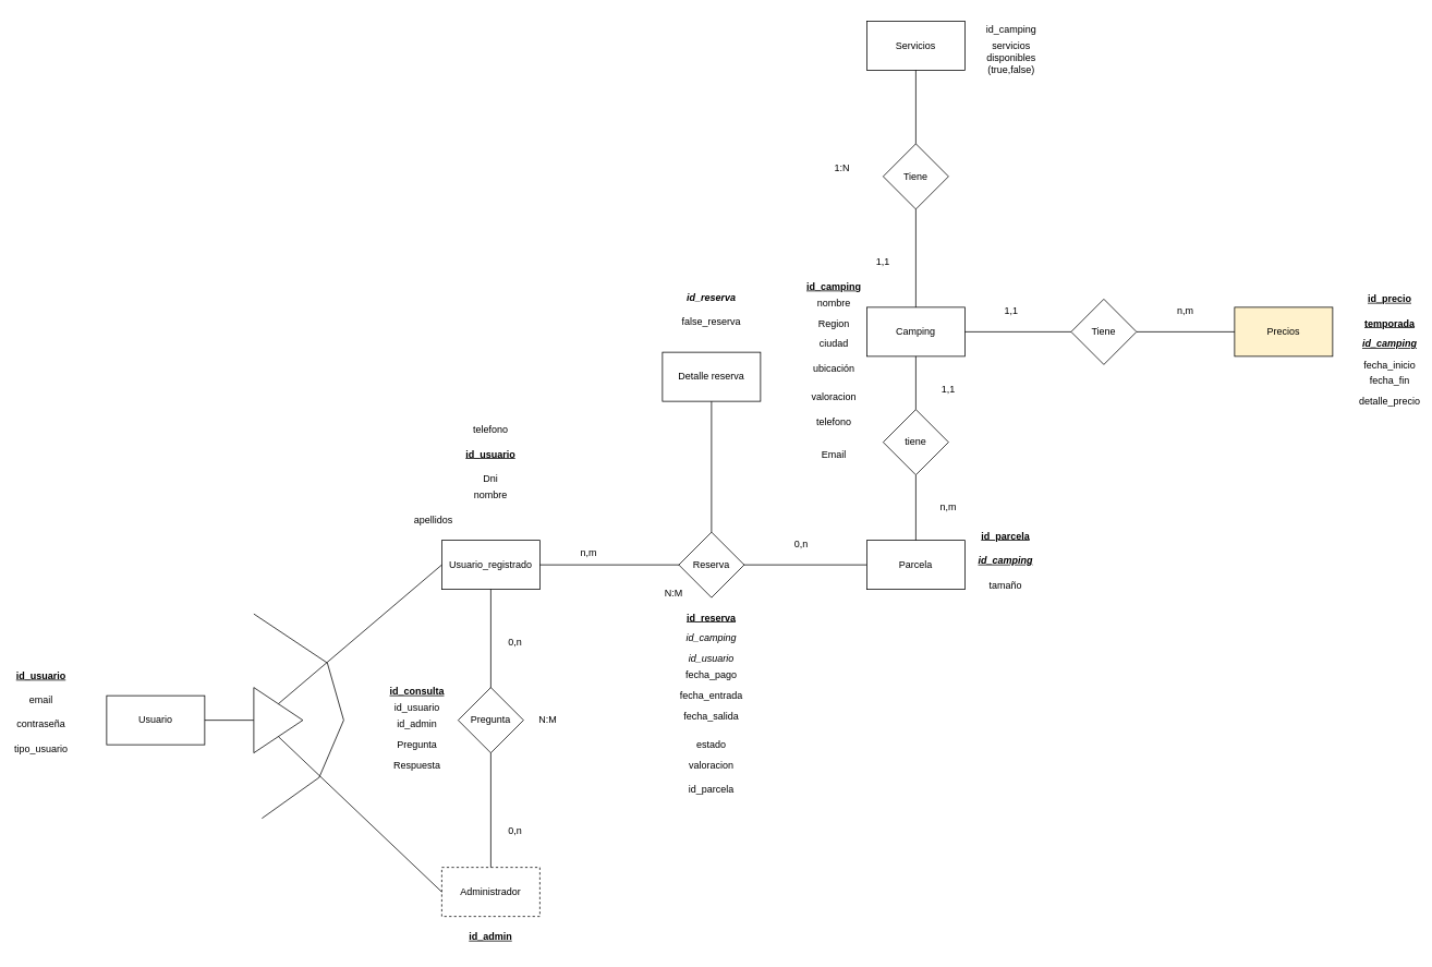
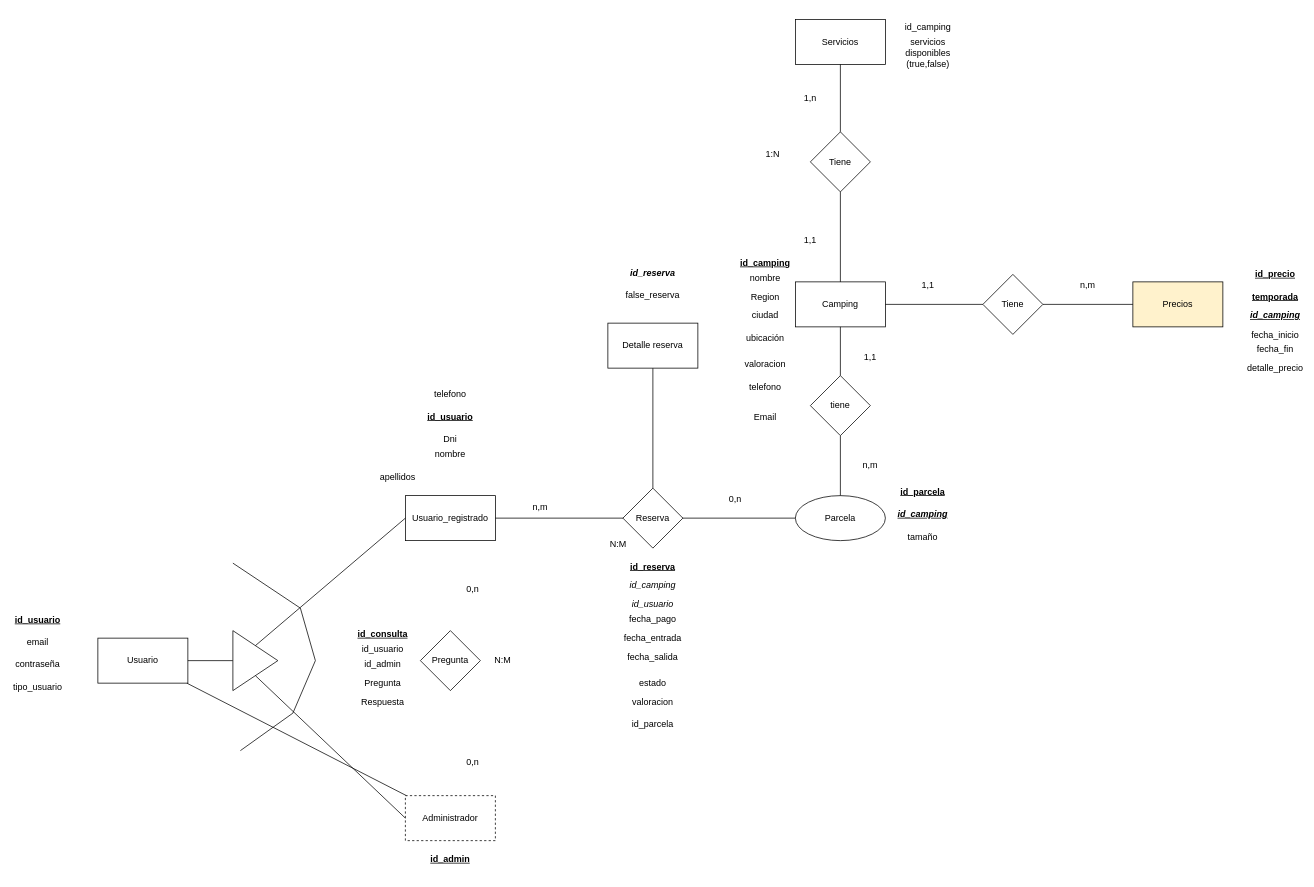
+ <mxCell id="64" value="1,n" style="text;html=1;strokeColor=none;fillColor=none;align=center;verticalAlign=middle;whiteSpace=wrap;rounded=0;" parent="1" vertex="1"><mxGeometry x="1050" y="115" width="60" height="30" as="geometry" /></mxCell>
- <mxCell id="76" value="Parcela" style="rounded=0;whiteSpace=wrap;html=1;" parent="1" vertex="1"><mxGeometry x="1060" y="660" width="120" height="60" as="geometry" /></mxCell>
+ <mxCell id="76" value="Parcela" style="ellipse;whiteSpace=wrap;html=1;" parent="1" vertex="1"><mxGeometry x="1060" y="660" width="120" height="60" as="geometry" /></mxCell>
- <mxCell id="8" value="" style="endArrow=none;html=1;rounded=0;entryX=0.5;entryY=1;entryDx=0;entryDy=0;" parent="1" source="4" target="2" edge="1"><mxGeometry width="50" height="50" relative="1" as="geometry"><mxPoint x="510" y="820" as="sourcePoint" /><mxPoint x="560" y="770" as="targetPoint" /></mxGeometry></mxCell>
+ <mxCell id="8" value="" style="endArrow=none;html=1;rounded=0;" parent="1" source="4" target="33" edge="1"><mxGeometry width="50" height="50" relative="1" as="geometry"><mxPoint x="510" y="820" as="sourcePoint" /><mxPoint x="560" y="770" as="targetPoint" /></mxGeometry></mxCell>
